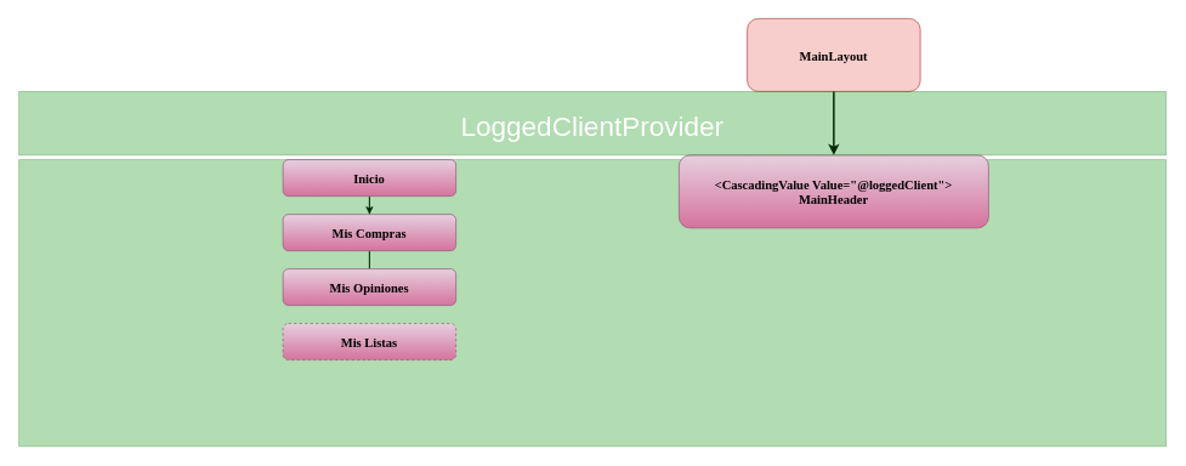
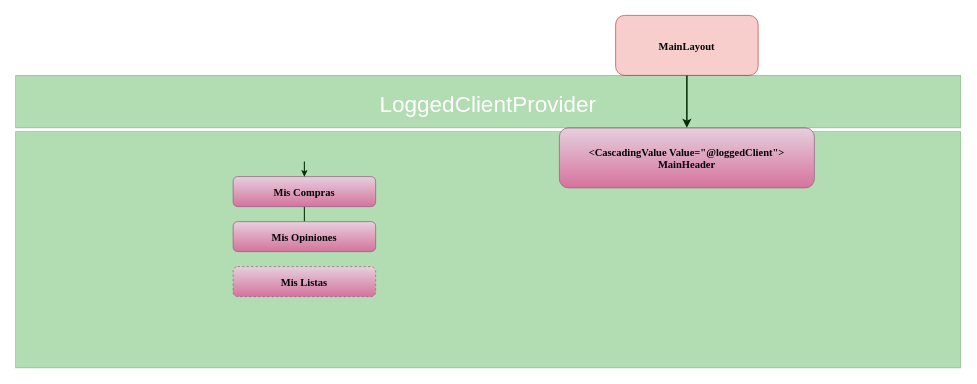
- <mxCell id="8" value="Inicio" style="rounded=1;fillColor=#e6d0de;strokeColor=#996185;fontStyle=1;fontFamily=Tahoma;fontSize=14;gradientColor=#d5739d;" parent="1" vertex="1"><mxGeometry x="310" y="175" width="190" height="40" as="geometry" /></mxCell>
